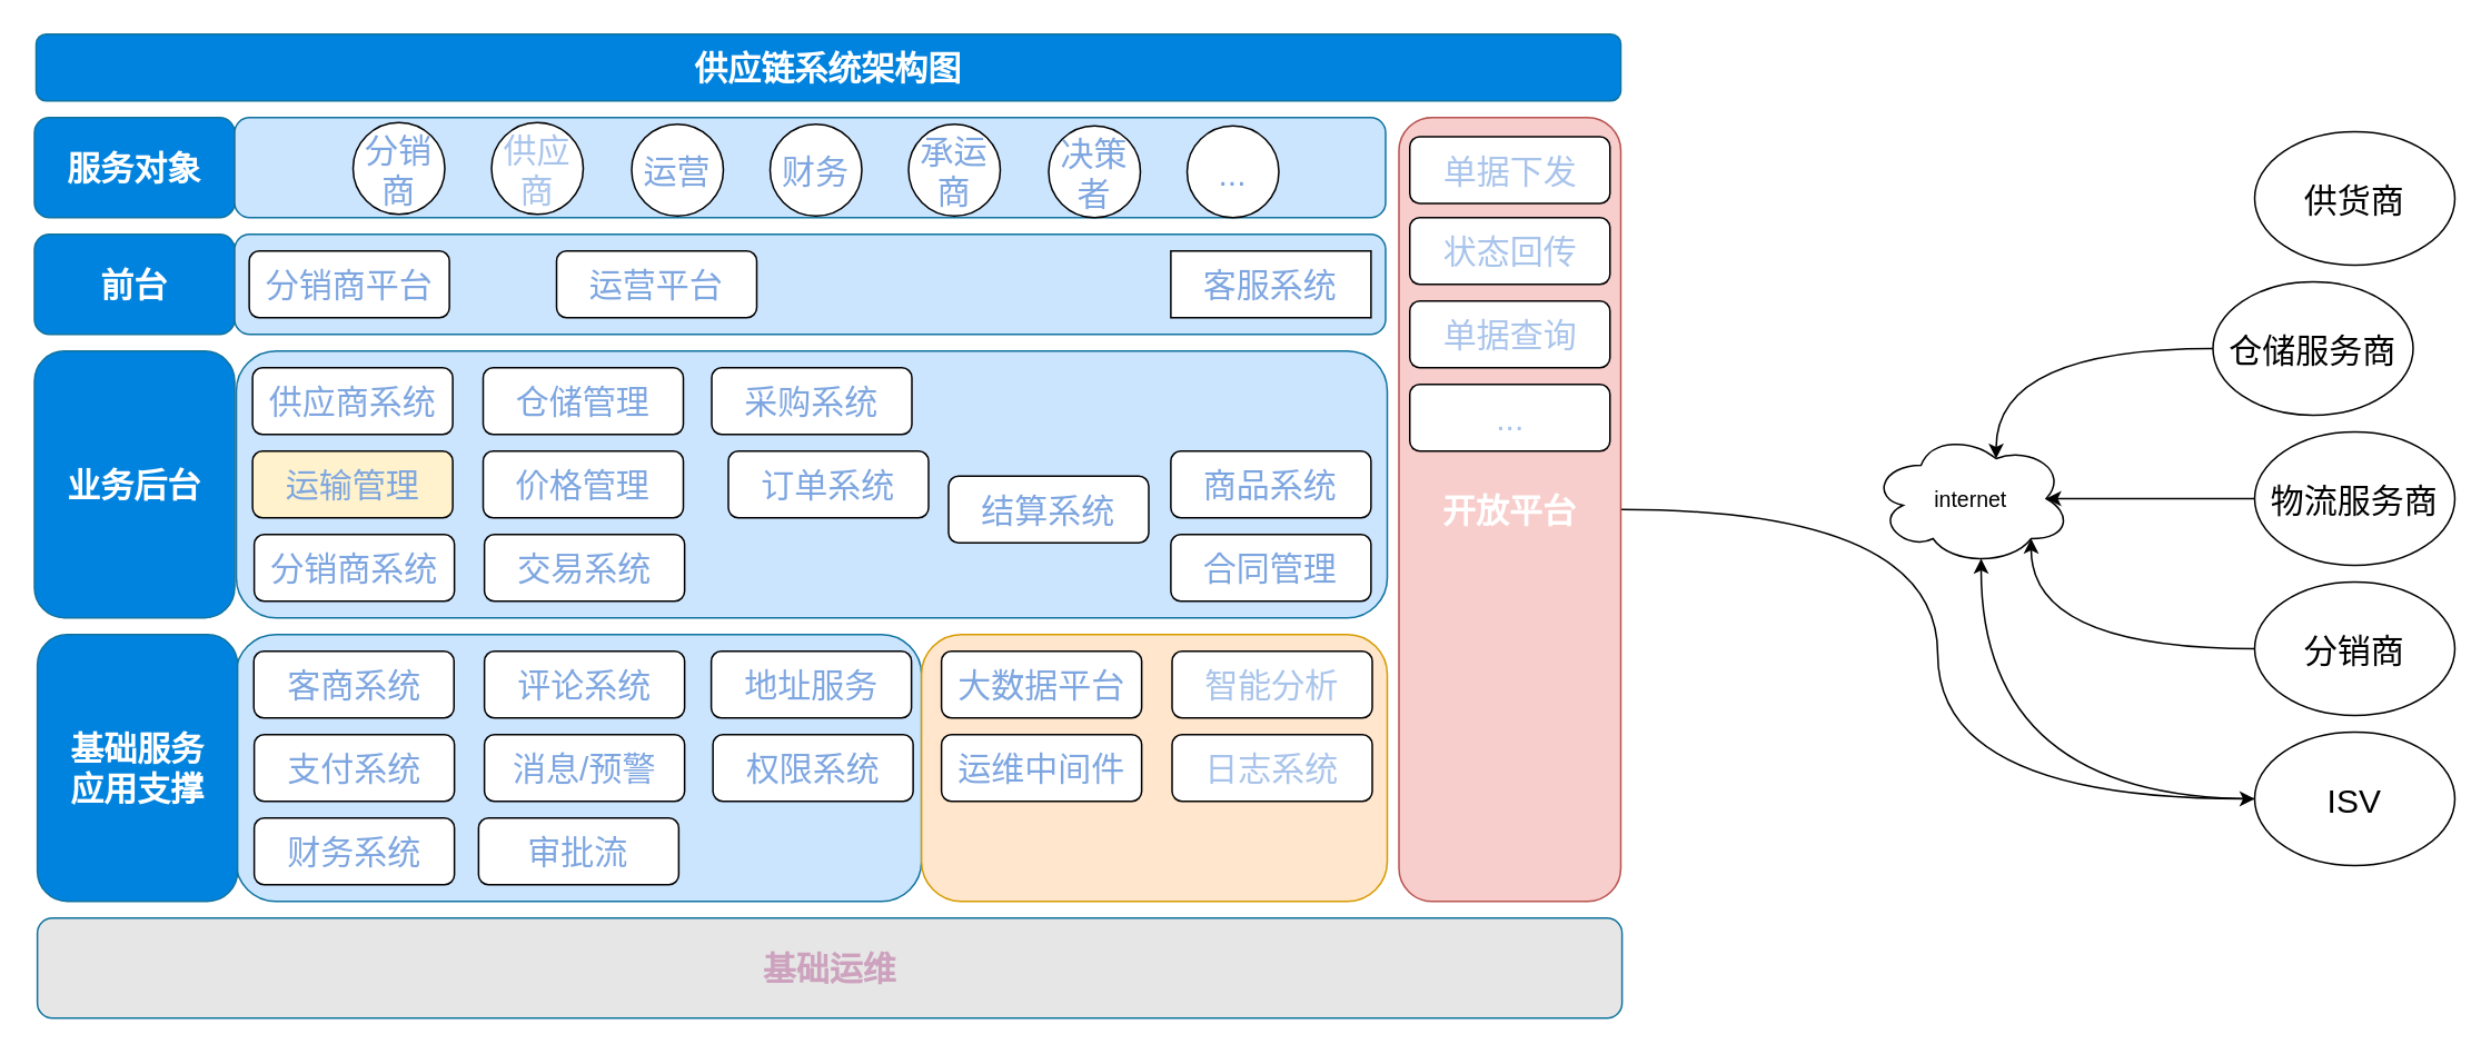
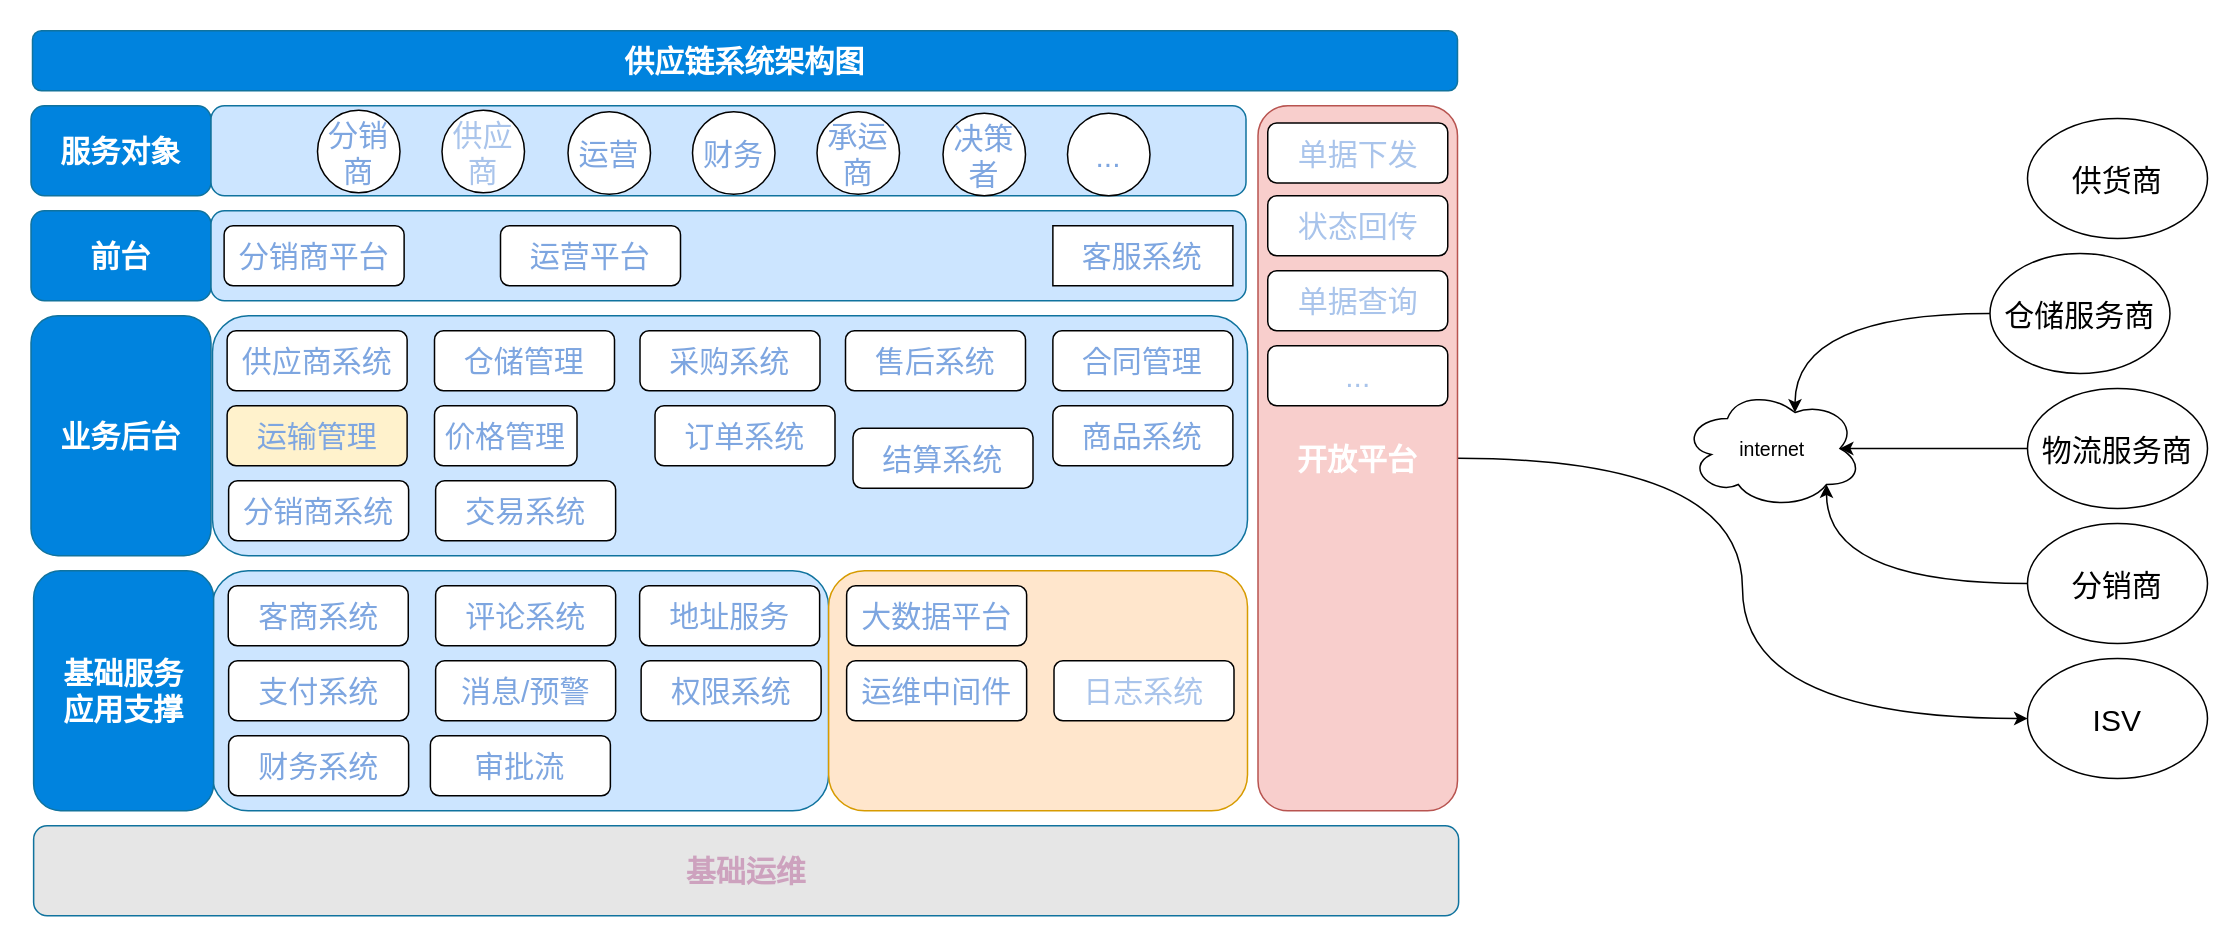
+ <mxCell id="28" value="&lt;font color=&quot;#7ea6e0&quot;&gt;售后系统&lt;/font&gt;" style="rounded=1;whiteSpace=wrap;html=1;fontSize=20;fontColor=#A9C4EB;fillColor=#FFFFFF;align=center;imageAspect=1;" vertex="1" parent="1"><mxGeometry x="563" y="220" width="120" height="40" as="geometry" /></mxCell>
- <mxCell id="24" value="&lt;font color=&quot;#7ea6e0&quot;&gt;价格管理&lt;/font&gt;" style="rounded=1;whiteSpace=wrap;html=1;fontSize=20;fontColor=#A9C4EB;fillColor=#FFFFFF;align=center;imageAspect=1;" vertex="1" parent="1"><mxGeometry x="289" y="270" width="120" height="40" as="geometry" /></mxCell>
+ <mxCell id="24" value="&lt;font color=&quot;#7ea6e0&quot;&gt;价格管理&lt;/font&gt;" style="rounded=1;whiteSpace=wrap;html=1;fontSize=20;fontColor=#A9C4EB;fillColor=#FFFFFF;align=center;imageAspect=1;" vertex="1" parent="1"><mxGeometry x="289" y="270" width="95" height="40" as="geometry" /></mxCell>
- <mxCell id="32" value="&lt;font color=&quot;#7ea6e0&quot;&gt;合同管理&lt;/font&gt;" style="rounded=1;whiteSpace=wrap;html=1;fontSize=20;fontColor=#A9C4EB;fillColor=#FFFFFF;align=center;imageAspect=1;" vertex="1" parent="1"><mxGeometry x="701.25" y="320" width="120" height="40" as="geometry" /></mxCell>
+ <mxCell id="32" value="&lt;font color=&quot;#7ea6e0&quot;&gt;合同管理&lt;/font&gt;" style="rounded=1;whiteSpace=wrap;html=1;fontSize=20;fontColor=#A9C4EB;fillColor=#FFFFFF;align=center;imageAspect=1;" vertex="1" parent="1"><mxGeometry x="701.25" y="220" width="120" height="40" as="geometry" /></mxCell>
- <mxCell id="39" value="智能分析" style="rounded=1;whiteSpace=wrap;html=1;fontSize=20;fontColor=#A9C4EB;fillColor=#FFFFFF;align=center;imageAspect=1;" vertex="1" parent="1"><mxGeometry x="702" y="390" width="120" height="40" as="geometry" /></mxCell>
- <mxCell id="59" style="edgeStyle=orthogonalEdgeStyle;curved=1;rounded=0;orthogonalLoop=1;jettySize=auto;html=1;exitX=0;exitY=0.5;exitDx=0;exitDy=0;entryX=0.55;entryY=0.95;entryDx=0;entryDy=0;entryPerimeter=0;fontColor=#000000;" edge="1" parent="1" source="60" target="61"><mxGeometry relative="1" as="geometry" /></mxCell>
